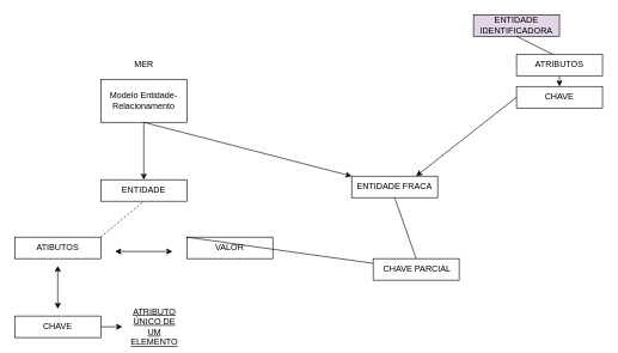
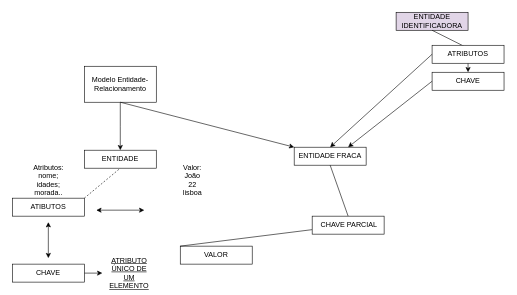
- <mxCell id="4" value="MER" style="text;html=1;align=center;verticalAlign=middle;resizable=0;points=[];autosize=1;" vertex="1" parent="1"><mxGeometry x="180" y="80" width="40" height="20" as="geometry" /></mxCell>
+ <mxCell id="26" value="" style="endArrow=classic;html=1;entryX=0.5;entryY=0;entryDx=0;entryDy=0;exitX=0;exitY=0.5;exitDx=0;exitDy=0;" edge="1" parent="1" source="25" target="17"><mxGeometry width="50" height="50" relative="1" as="geometry"><mxPoint x="690" y="120" as="sourcePoint" /><mxPoint x="720" y="90" as="targetPoint" /></mxGeometry></mxCell>
+ <mxCell id="11" value="&lt;div&gt;Atributos:&lt;/div&gt;&lt;div&gt;nome;&lt;/div&gt;&lt;div&gt;idades;&lt;/div&gt;&lt;div&gt;morada..&lt;br&gt;&lt;/div&gt;" style="text;html=1;align=center;verticalAlign=middle;resizable=0;points=[];autosize=1;" vertex="1" parent="1"><mxGeometry x="50" y="270" width="60" height="60" as="geometry" /></mxCell>
+ <mxCell id="12" value="&lt;div&gt;Valor:&lt;/div&gt;&lt;div&gt;João&lt;/div&gt;&lt;div&gt;22&lt;/div&gt;&lt;div&gt;lisboa&lt;br&gt;&lt;/div&gt;" style="text;html=1;align=center;verticalAlign=middle;resizable=0;points=[];autosize=1;" vertex="1" parent="1"><mxGeometry x="300" y="270" width="40" height="60" as="geometry" /></mxCell>
- <mxCell id="6" value="VALOR" style="rounded=0;whiteSpace=wrap;html=1;" vertex="1" parent="1"><mxGeometry x="260" y="330" width="120" height="30" as="geometry" /></mxCell>
+ <mxCell id="6" value="VALOR" style="rounded=0;whiteSpace=wrap;html=1;" vertex="1" parent="1"><mxGeometry x="300" y="410" width="120" height="30" as="geometry" /></mxCell>
